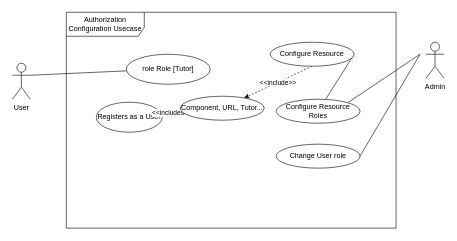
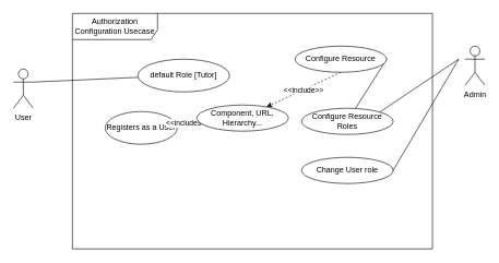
- <mxCell id="7" value="role Role [Tutor]" style="ellipse;whiteSpace=wrap;html=1;" vertex="1" parent="1"><mxGeometry x="210" y="90" width="140" height="50" as="geometry" /></mxCell>
+ <mxCell id="7" value="default Role [Tutor]" style="ellipse;whiteSpace=wrap;html=1;" vertex="1" parent="1"><mxGeometry x="210" y="90" width="140" height="50" as="geometry" /></mxCell>
- <mxCell id="12" value="Component, URL, Tutor..." style="ellipse;whiteSpace=wrap;html=1;" vertex="1" parent="1"><mxGeometry x="300" y="160" width="140" height="40" as="geometry" /></mxCell>
+ <mxCell id="12" value="Component, URL, Hierarchy..." style="ellipse;whiteSpace=wrap;html=1;" vertex="1" parent="1"><mxGeometry x="300" y="160" width="140" height="40" as="geometry" /></mxCell>
